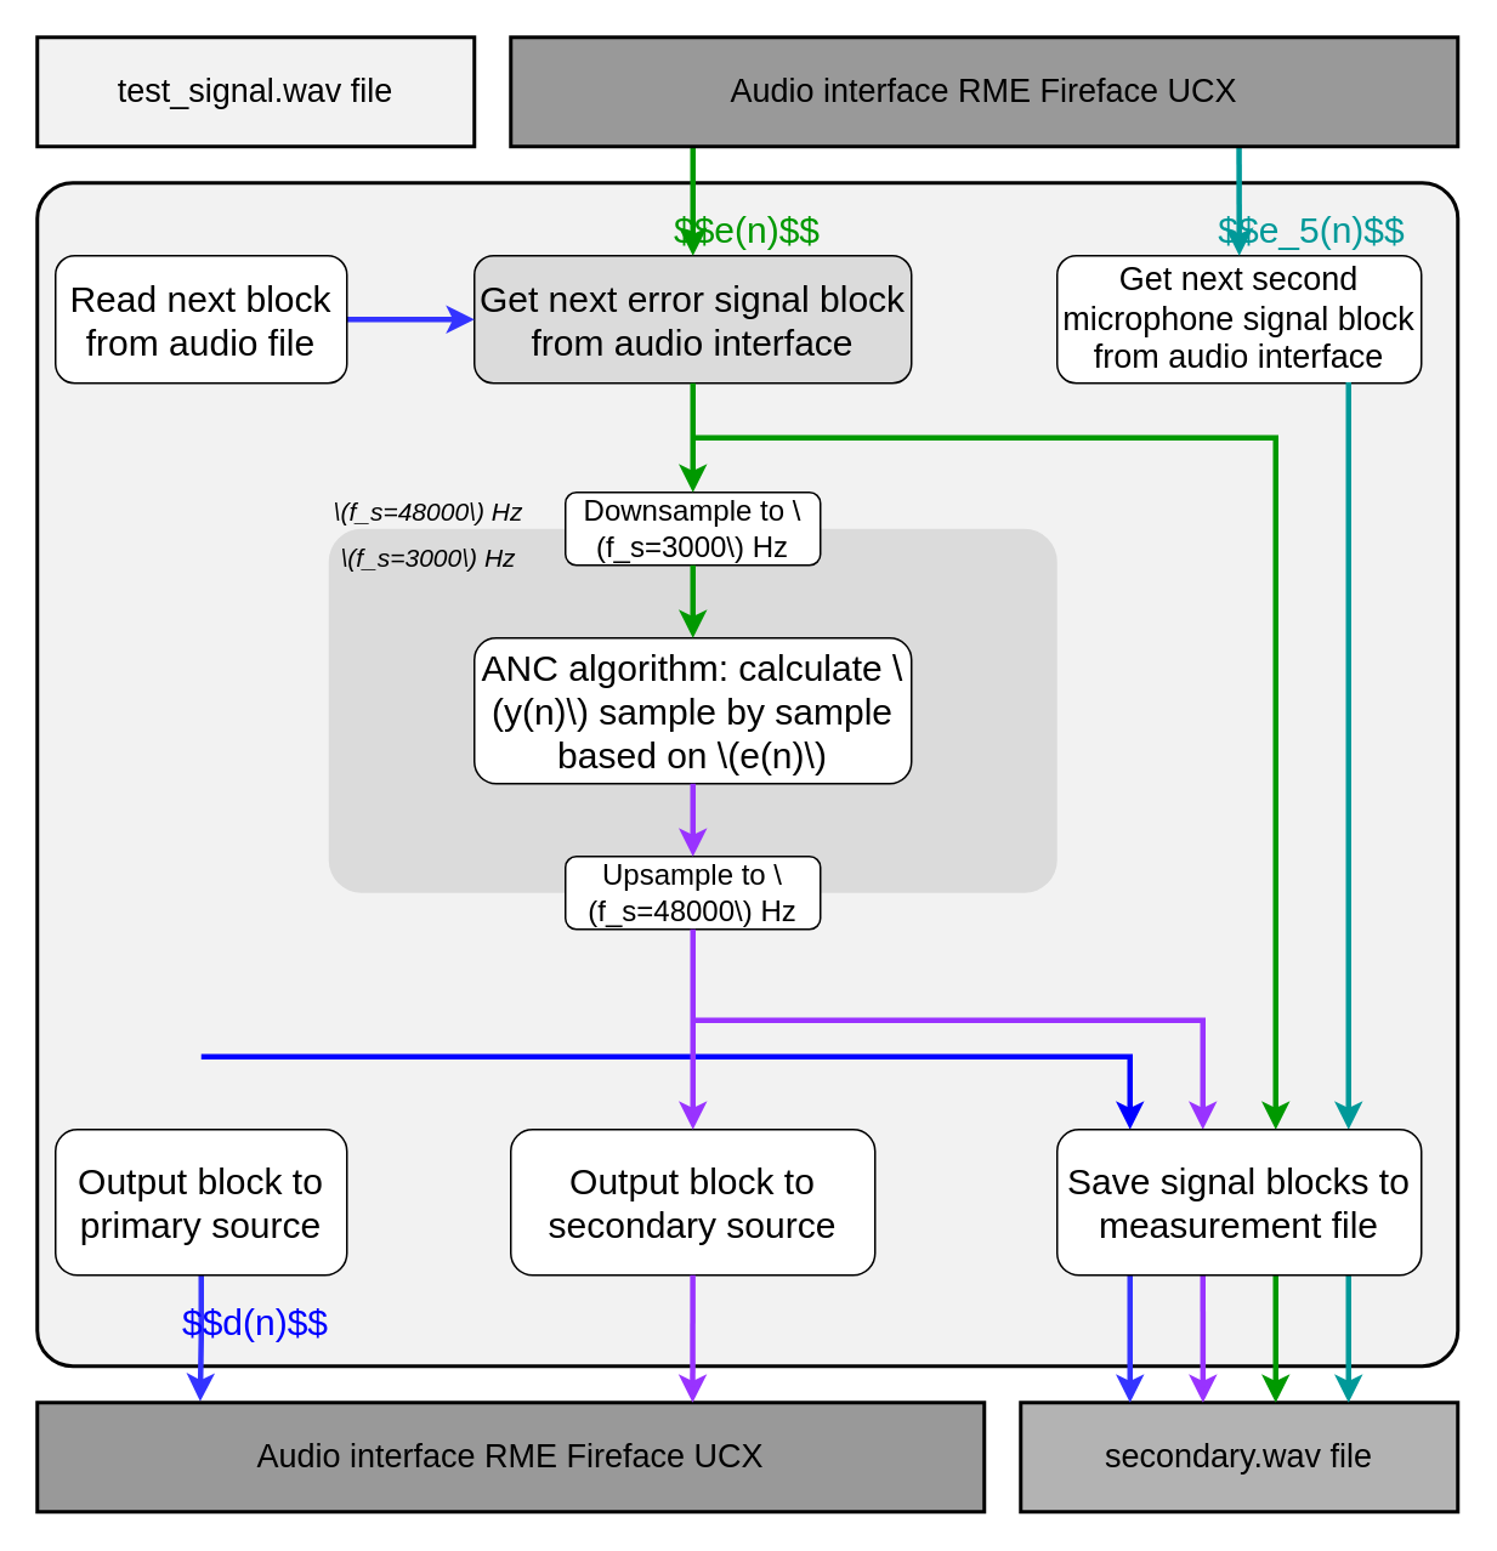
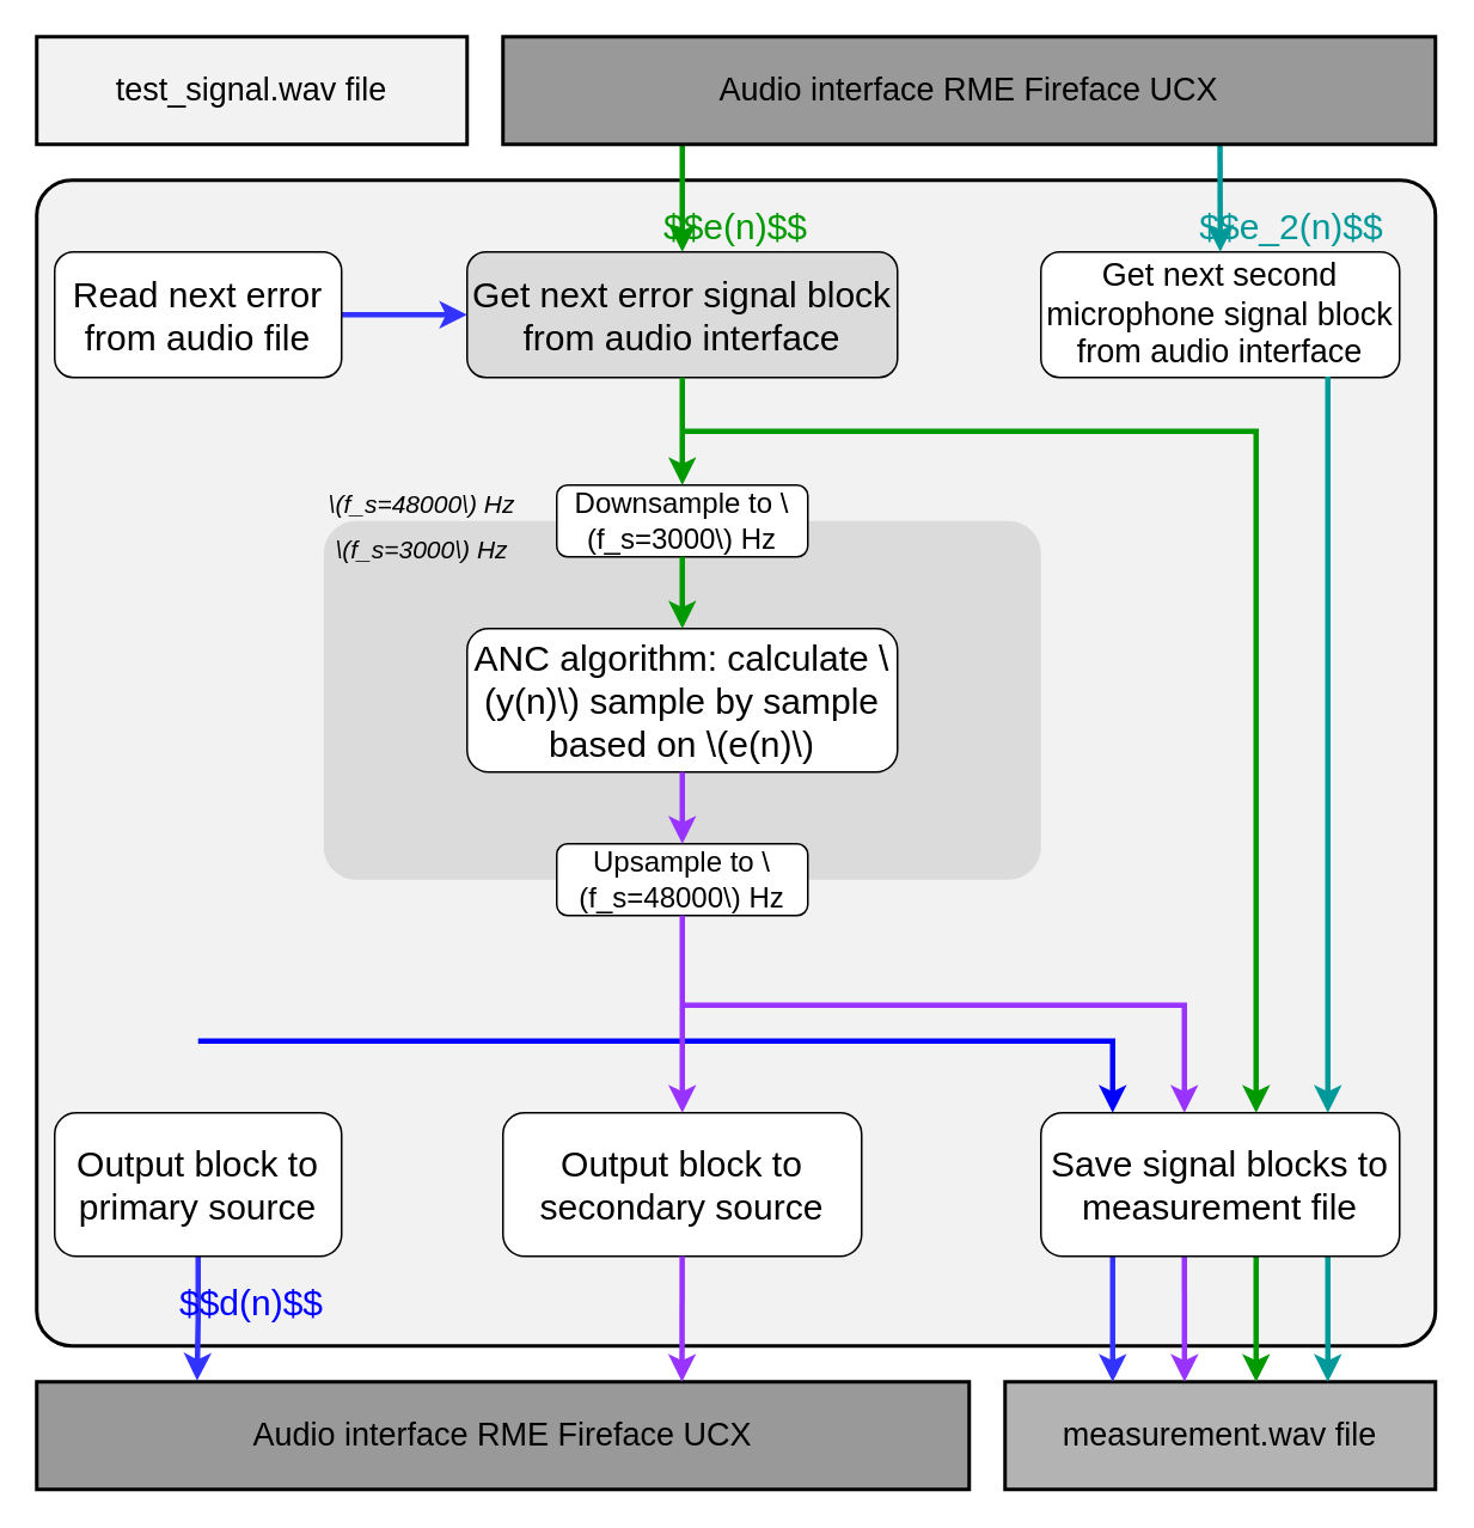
- <mxCell id="35" value="&lt;font color=&quot;#009999&quot; style=&quot;font-size: 20px;&quot;&gt;$$e_5(n)$$&lt;/font&gt;" style="text;html=1;strokeColor=none;fillColor=none;align=center;verticalAlign=middle;whiteSpace=wrap;rounded=0;" parent="1" vertex="1"><mxGeometry x="690" y="110" width="60" height="30" as="geometry" /></mxCell>
+ <mxCell id="35" value="&lt;font color=&quot;#009999&quot; style=&quot;font-size: 20px;&quot;&gt;$$e_2(n)$$&lt;/font&gt;" style="text;html=1;strokeColor=none;fillColor=none;align=center;verticalAlign=middle;whiteSpace=wrap;rounded=0;" parent="1" vertex="1"><mxGeometry x="690" y="110" width="60" height="30" as="geometry" /></mxCell>
- <mxCell id="7" value="&lt;font style=&quot;font-size: 20px;&quot;&gt;Read next block from audio file&lt;/font&gt;" style="rounded=1;whiteSpace=wrap;html=1;" parent="1" vertex="1"><mxGeometry x="30" y="140" width="160" height="70" as="geometry" /></mxCell>
+ <mxCell id="7" value="&lt;font style=&quot;font-size: 20px;&quot;&gt;Read next error from audio file&lt;/font&gt;" style="rounded=1;whiteSpace=wrap;html=1;" parent="1" vertex="1"><mxGeometry x="30" y="140" width="160" height="70" as="geometry" /></mxCell>
- <mxCell id="15" value="&lt;font style=&quot;font-size: 18px;&quot;&gt;secondary.wav file&lt;/font&gt;" style="rounded=0;whiteSpace=wrap;html=1;strokeWidth=2;fillColor=#B3B3B3;" parent="1" vertex="1"><mxGeometry x="560" y="770" width="240" height="60" as="geometry" /></mxCell>
+ <mxCell id="15" value="&lt;font style=&quot;font-size: 18px;&quot;&gt;measurement.wav file&lt;/font&gt;" style="rounded=0;whiteSpace=wrap;html=1;strokeWidth=2;fillColor=#B3B3B3;" parent="1" vertex="1"><mxGeometry x="560" y="770" width="240" height="60" as="geometry" /></mxCell>
